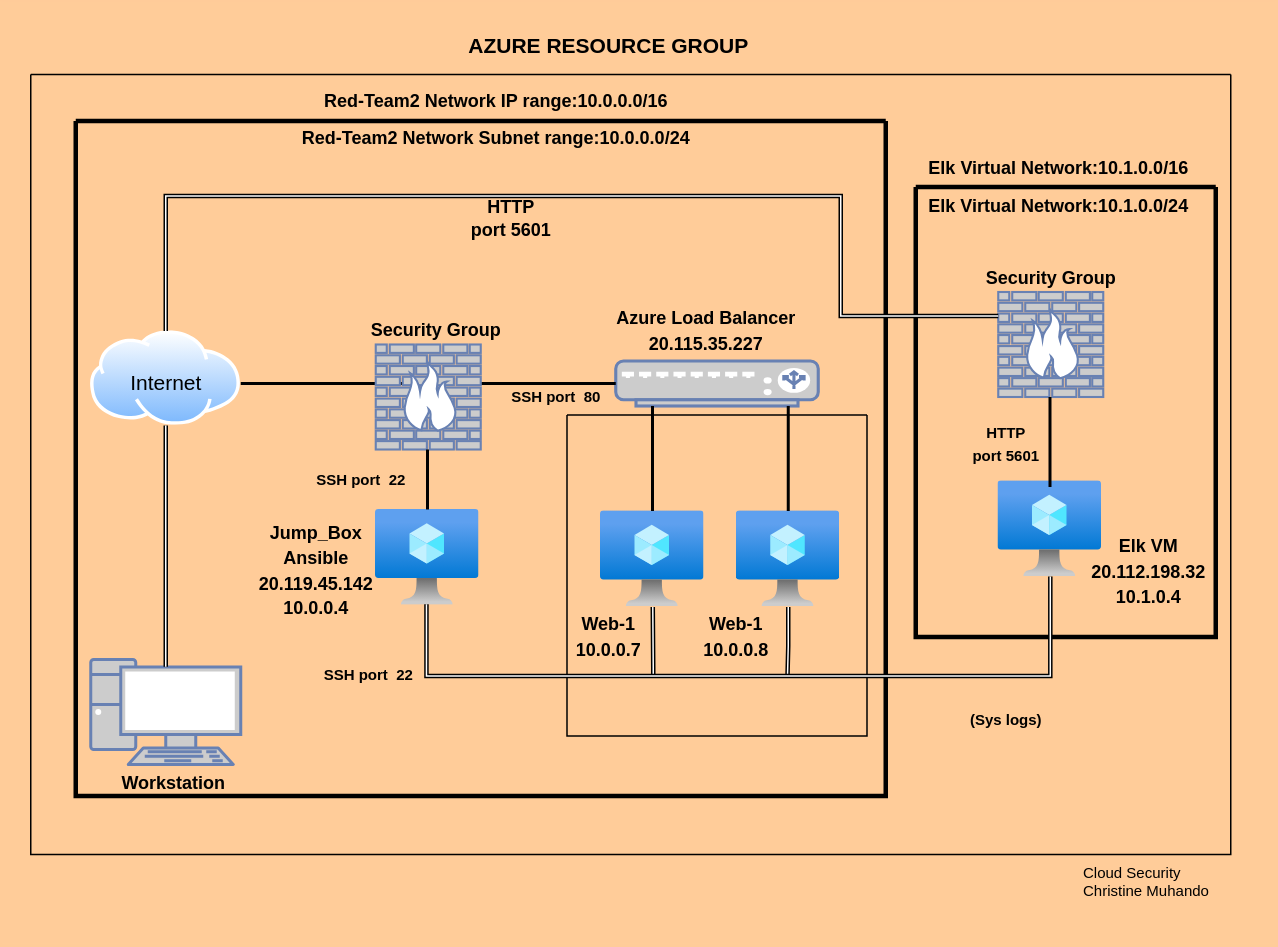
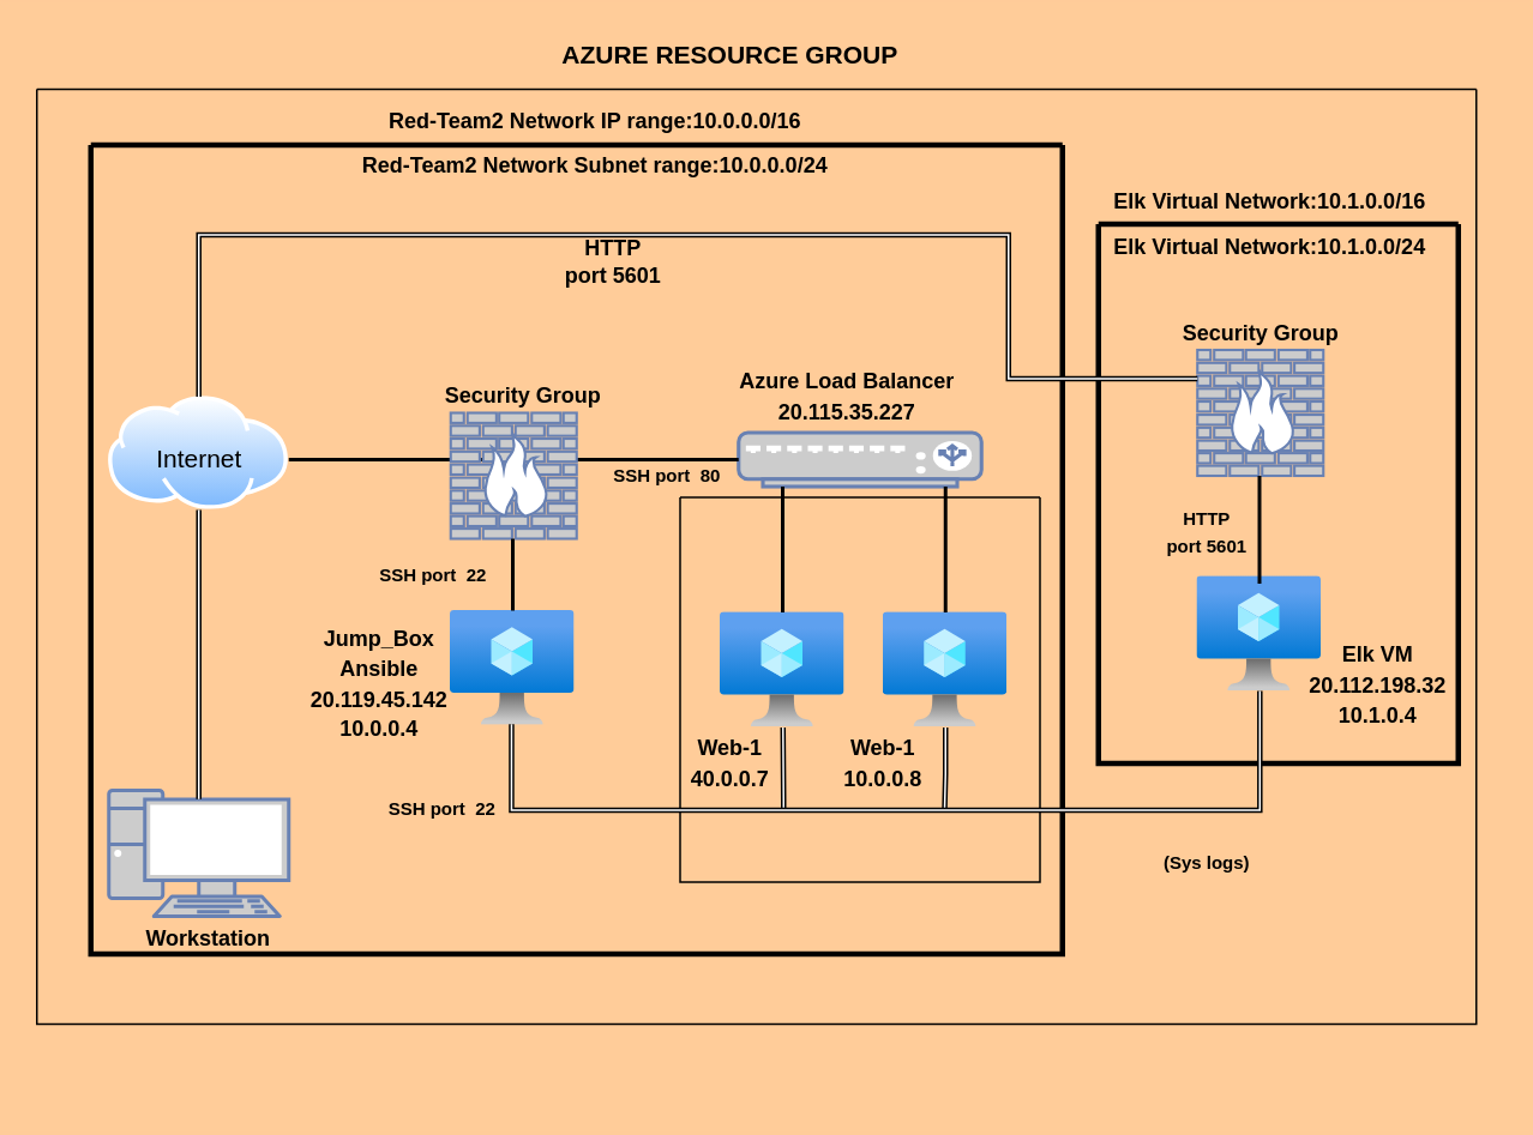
- <mxCell id="20" value="&lt;font style=&quot;font-size: 12px&quot;&gt;&lt;b&gt;Web-1&lt;br&gt;10.0.0.7&lt;br&gt;&lt;/b&gt;&lt;/font&gt;" style="text;html=1;resizable=0;autosize=1;align=center;verticalAlign=middle;points=[];fillColor=none;strokeColor=none;rounded=0;fontSize=14;" vertex="1" parent="16"><mxGeometry x="355" y="354" width="60" height="40" as="geometry" /></mxCell>
+ <mxCell id="20" value="&lt;font style=&quot;font-size: 12px&quot;&gt;&lt;b&gt;Web-1&lt;br&gt;40.0.0.7&lt;br&gt;&lt;/b&gt;&lt;/font&gt;" style="text;html=1;resizable=0;autosize=1;align=center;verticalAlign=middle;points=[];fillColor=none;strokeColor=none;rounded=0;fontSize=14;" vertex="1" parent="16"><mxGeometry x="355" y="354" width="60" height="40" as="geometry" /></mxCell>
- <mxCell id="46" value="Cloud Security&#13;&#10;Christine Muhando" style="text;whiteSpace=wrap;html=1;fontSize=10;" vertex="1" parent="1"><mxGeometry x="720" y="569" width="110" height="40" as="geometry" /></mxCell>
